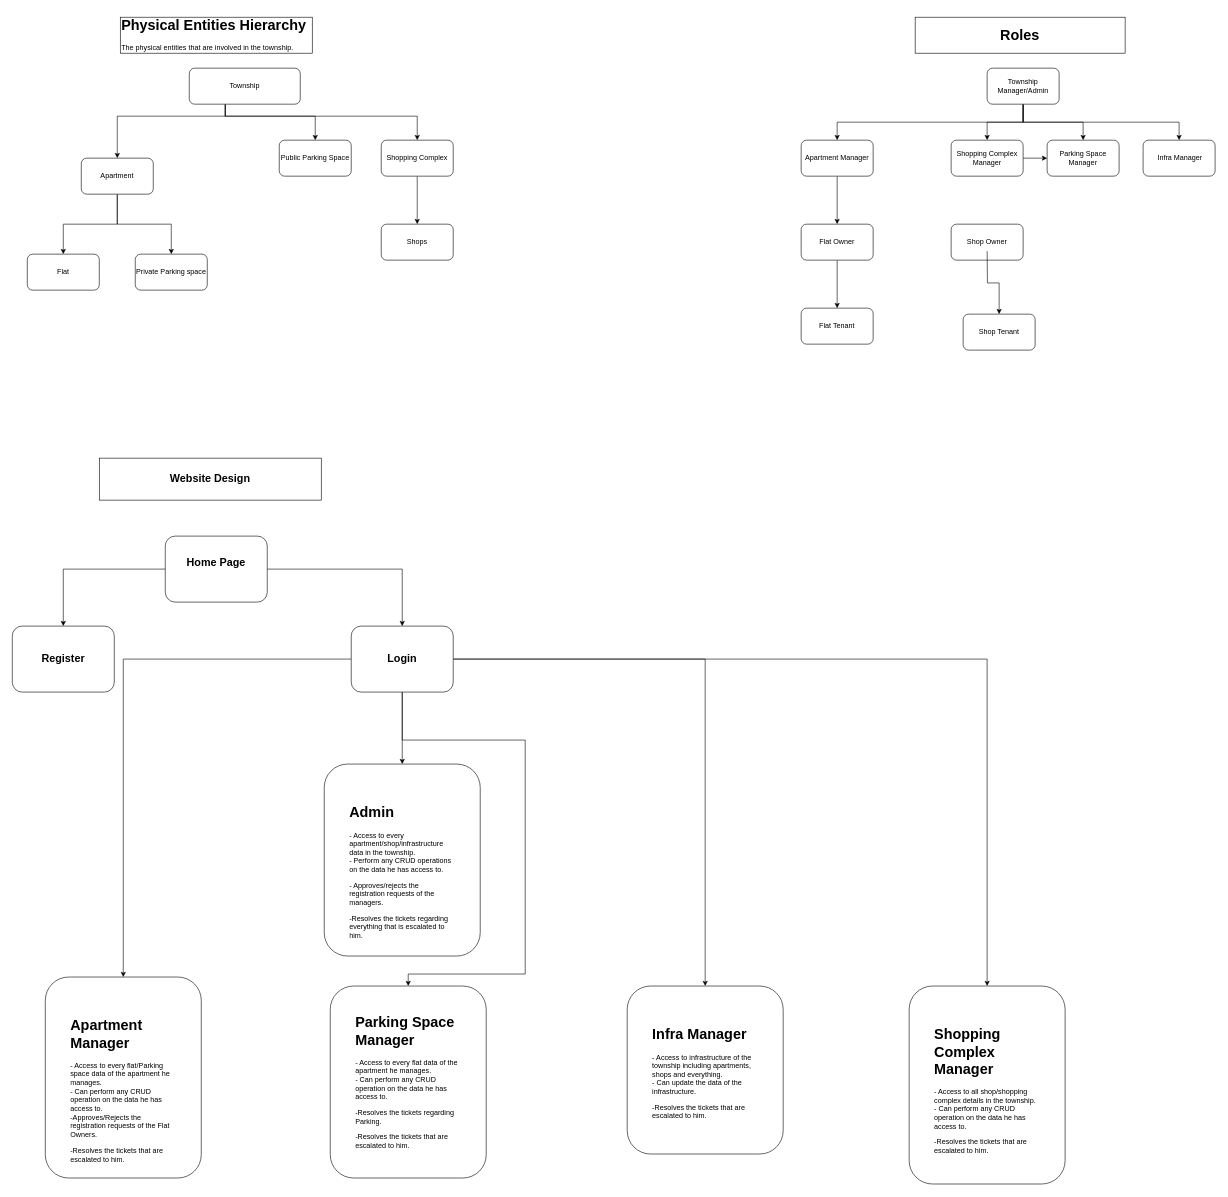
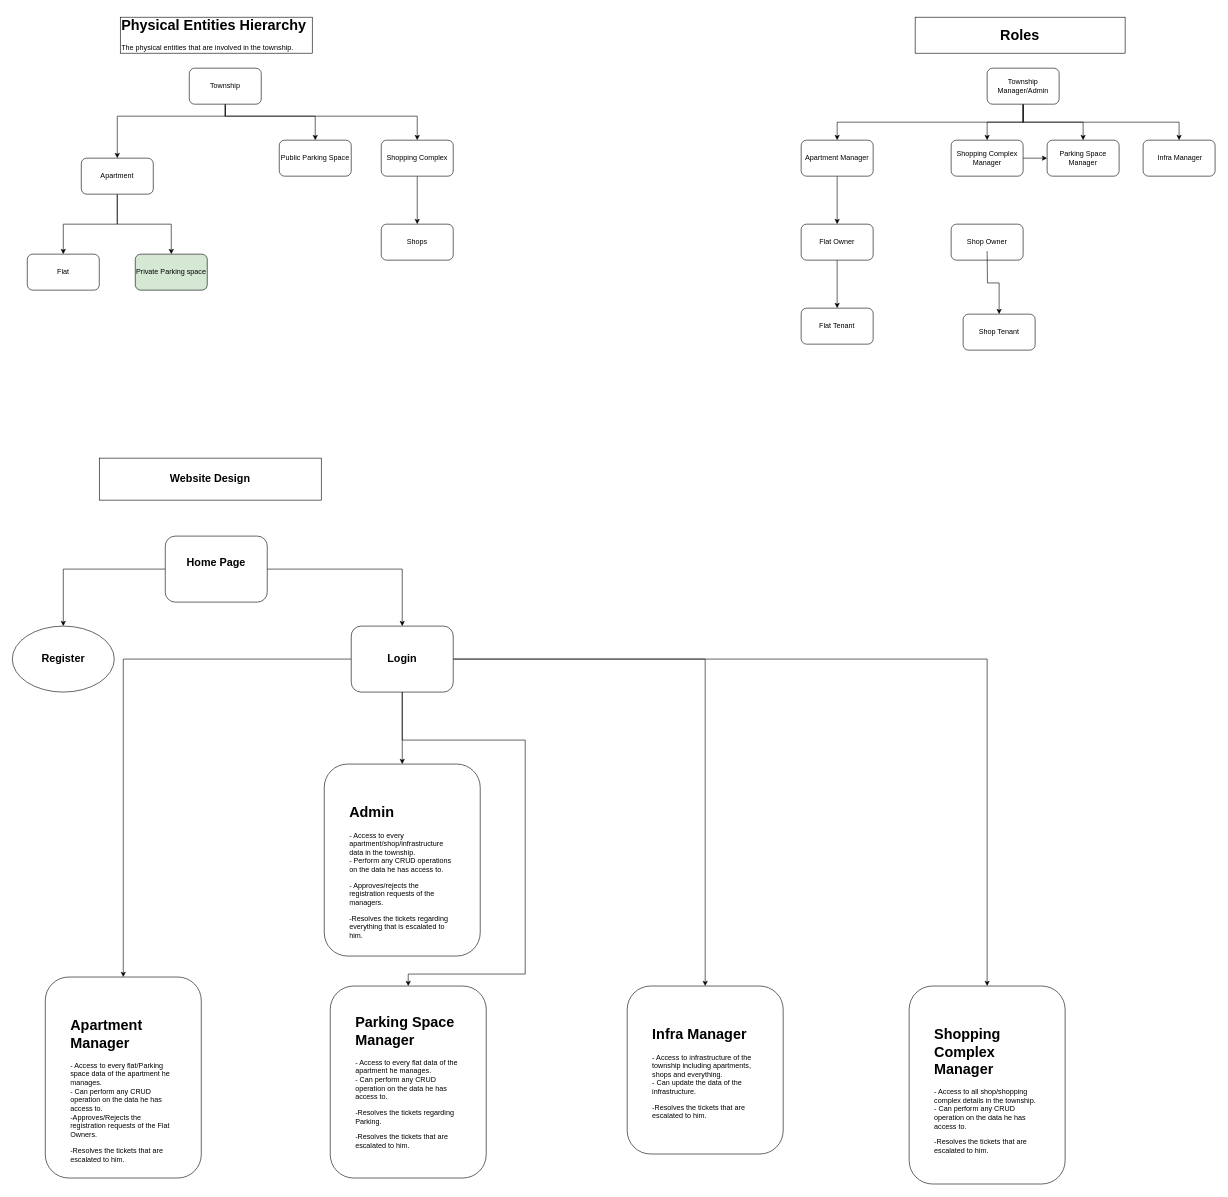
- <mxCell id="5" value="Township" style="rounded=1;whiteSpace=wrap;html=1;" vertex="1" parent="1"><mxGeometry x="315" y="113" width="185" height="60" as="geometry" /></mxCell>
+ <mxCell id="5" value="Township" style="rounded=1;whiteSpace=wrap;html=1;" vertex="1" parent="1"><mxGeometry x="315" y="113" width="120" height="60" as="geometry" /></mxCell>
- <mxCell id="13" value="Private Parking space" style="rounded=1;whiteSpace=wrap;html=1;" vertex="1" parent="1"><mxGeometry x="225" y="423" width="120" height="60" as="geometry" /></mxCell>
+ <mxCell id="13" value="Private Parking space" style="rounded=1;whiteSpace=wrap;html=1;fillColor=#d5e8d4;" vertex="1" parent="1"><mxGeometry x="225" y="423" width="120" height="60" as="geometry" /></mxCell>
- <mxCell id="46" value="&lt;b&gt;&lt;font style=&quot;font-size: 18px;&quot;&gt;Register&lt;/font&gt;&lt;/b&gt;" style="rounded=1;whiteSpace=wrap;html=1;" vertex="1" parent="1"><mxGeometry x="20" y="1043" width="170" height="110" as="geometry" /></mxCell>
+ <mxCell id="46" value="&lt;b&gt;&lt;font style=&quot;font-size: 18px;&quot;&gt;Register&lt;/font&gt;&lt;/b&gt;" style="ellipse;whiteSpace=wrap;html=1;" vertex="1" parent="1"><mxGeometry x="20" y="1043" width="170" height="110" as="geometry" /></mxCell>
